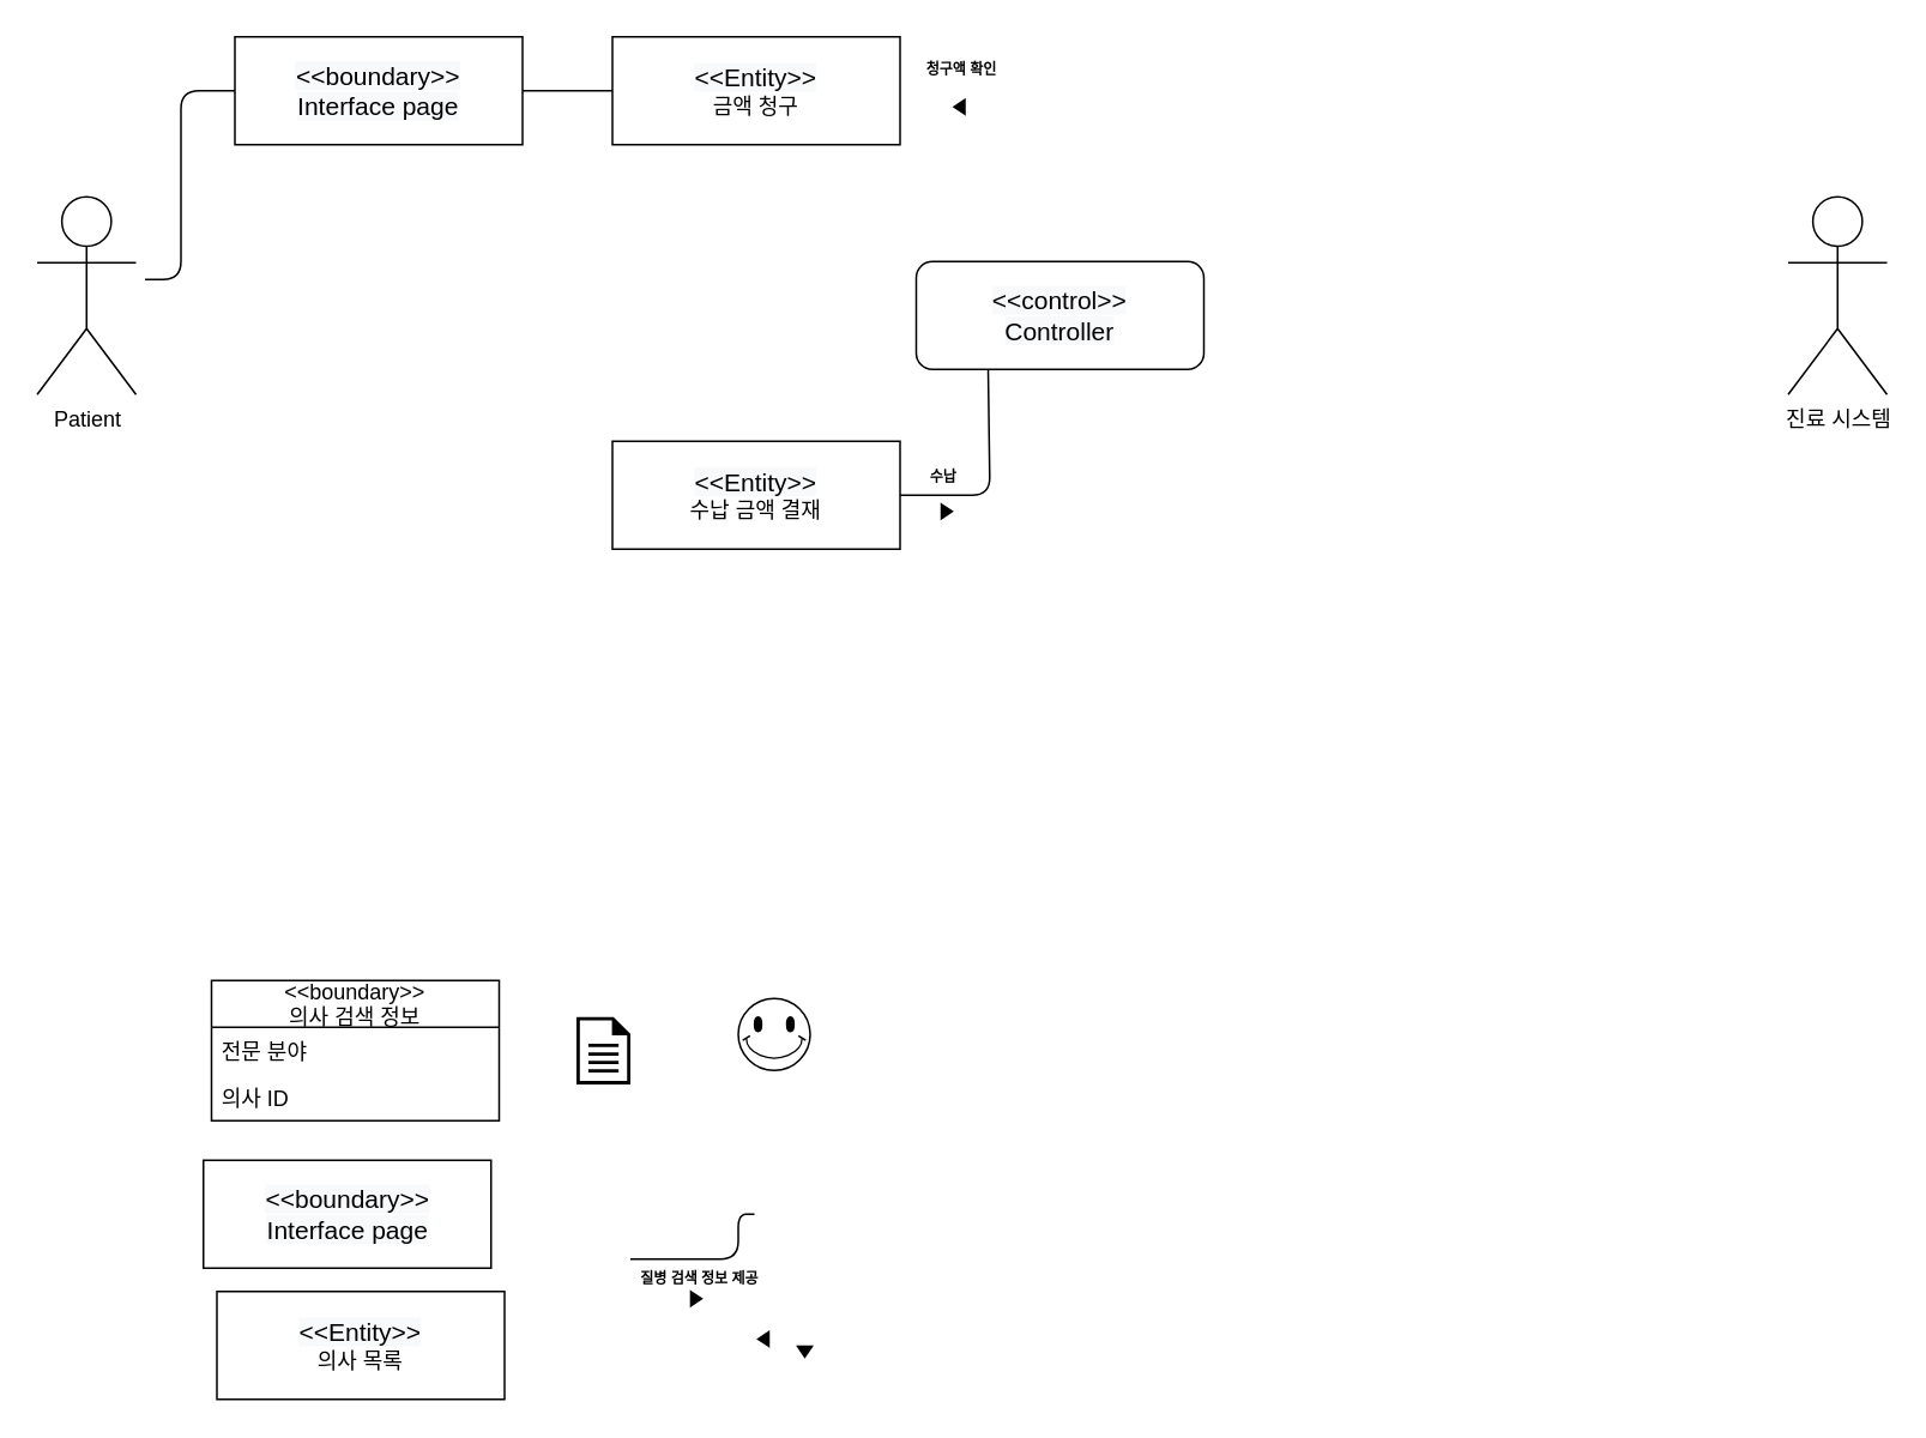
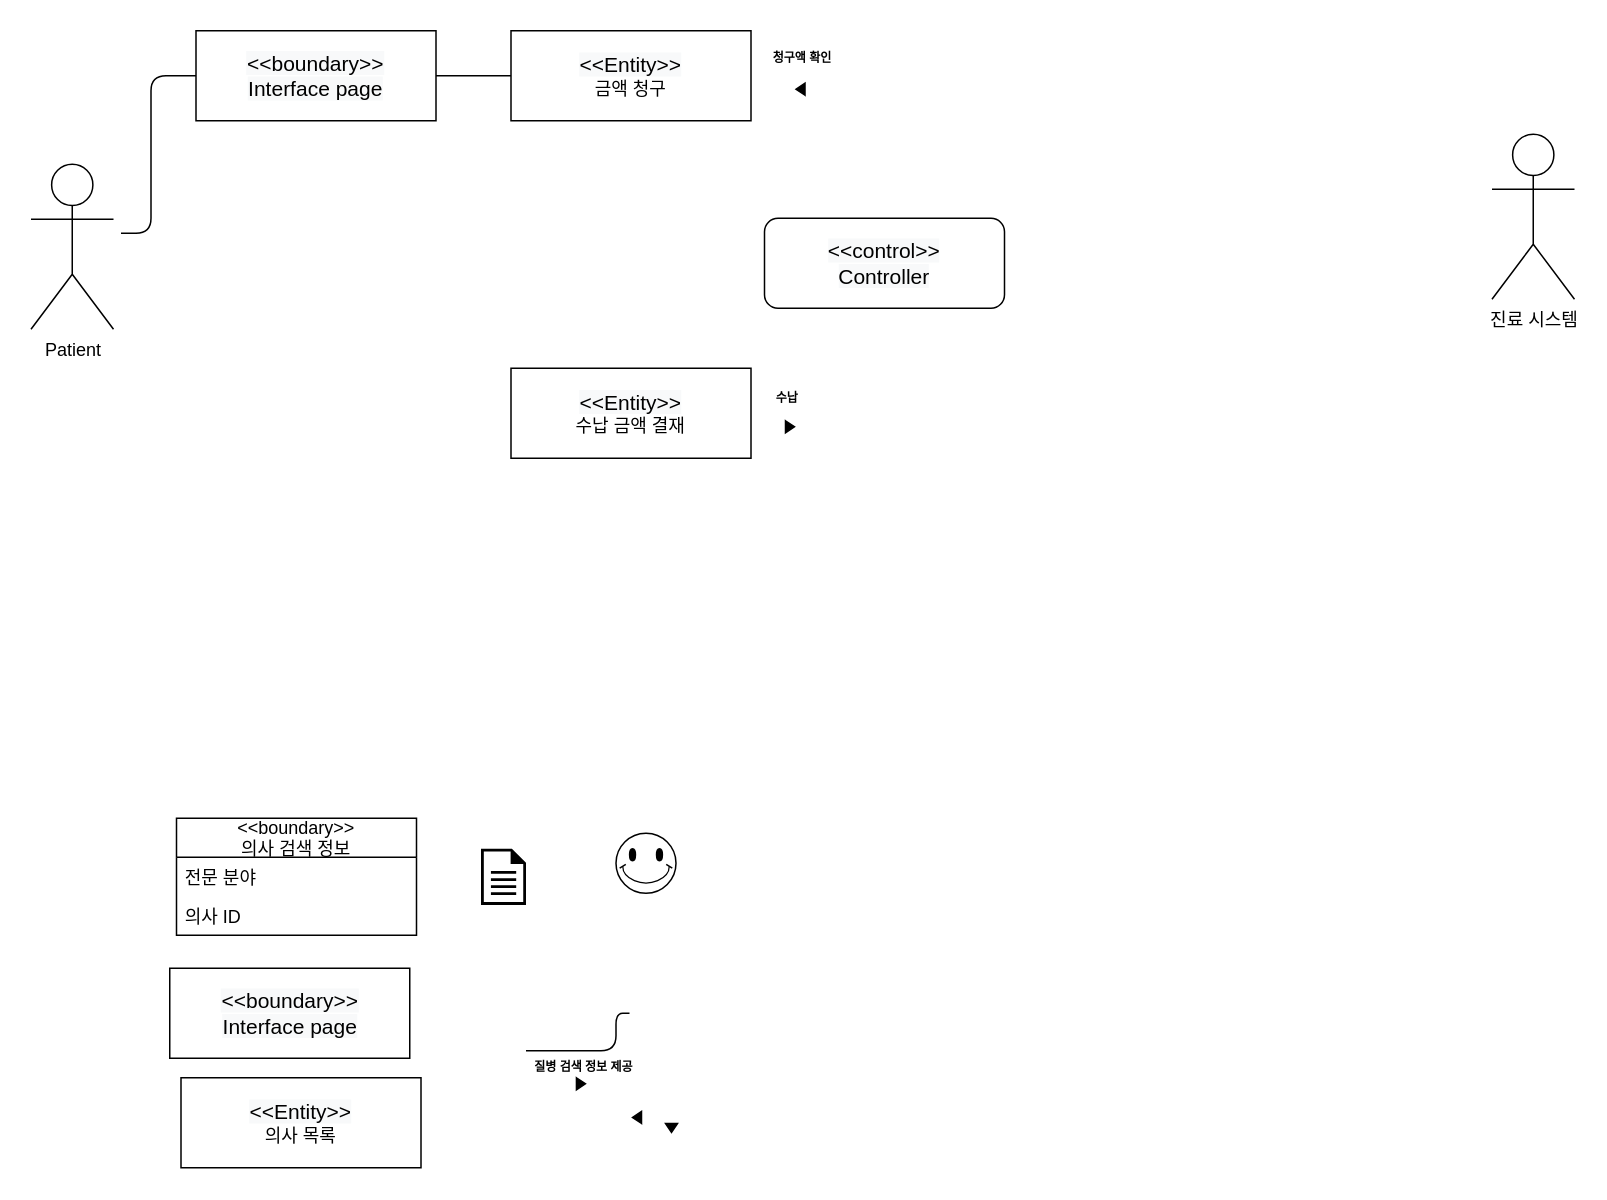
- <mxCell id="3" value="진료 시스템" style="shape=umlActor;verticalLabelPosition=bottom;verticalAlign=top;html=1;outlineConnect=0;" parent="1" vertex="1"><mxGeometry x="994" y="109" width="55" height="110" as="geometry" /></mxCell>
+ <mxCell id="3" value="진료 시스템" style="shape=umlActor;verticalLabelPosition=bottom;verticalAlign=top;html=1;outlineConnect=0;" parent="1" vertex="1"><mxGeometry x="994" y="89" width="55" height="110" as="geometry" /></mxCell>
- <mxCell id="20" value="" style="endArrow=none;html=1;exitX=1;exitY=0.5;exitDx=0;exitDy=0;entryX=0.25;entryY=1;entryDx=0;entryDy=0;" edge="1" parent="1" source="19" target="4"><mxGeometry width="50" height="50" relative="1" as="geometry"><mxPoint x="510" y="55" as="sourcePoint" /><mxPoint x="558.68" y="155.78" as="targetPoint" /><Array as="points"><mxPoint x="550" y="275" /></Array></mxGeometry></mxCell>
